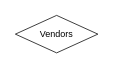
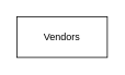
- <mxCell id="2" value="Vendors" style="rhombus;whiteSpace=wrap;html=1;" parent="1" vertex="1"><mxGeometry x="20" y="20" width="110" height="50" as="geometry" /></mxCell>
+ <mxCell id="2" value="Vendors" style="rounded=0;whiteSpace=wrap;html=1;" parent="1" vertex="1"><mxGeometry x="20" y="20" width="110" height="50" as="geometry" /></mxCell>
